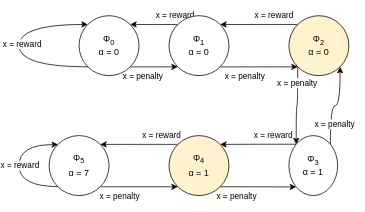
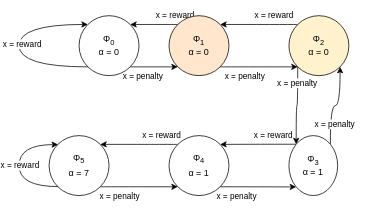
- <mxCell id="9" value="Φ&lt;sub&gt;1&lt;/sub&gt;&lt;div&gt;α = 0&lt;/div&gt;" style="ellipse;whiteSpace=wrap;html=1;aspect=fixed;" vertex="1" parent="1"><mxGeometry x="221" y="20" width="80" height="80" as="geometry" /></mxCell>
+ <mxCell id="9" value="Φ&lt;sub&gt;1&lt;/sub&gt;&lt;div&gt;α = 0&lt;/div&gt;" style="ellipse;whiteSpace=wrap;html=1;aspect=fixed;fillColor=#ffe6cc;" vertex="1" parent="1"><mxGeometry x="221" y="20" width="80" height="80" as="geometry" /></mxCell>
- <mxCell id="22" value="&lt;font&gt;Φ&lt;sub style=&quot;&quot;&gt;4&lt;/sub&gt;&lt;/font&gt;&lt;div&gt;&lt;sub&gt;&lt;font style=&quot;font-size: 12px;&quot;&gt;α = 1&lt;/font&gt;&lt;/sub&gt;&lt;/div&gt;" style="ellipse;whiteSpace=wrap;html=1;aspect=fixed;fillColor=#fff2cc;" vertex="1" parent="1"><mxGeometry x="221" y="180" width="80" height="80" as="geometry" /></mxCell>
+ <mxCell id="22" value="&lt;font&gt;Φ&lt;sub style=&quot;&quot;&gt;4&lt;/sub&gt;&lt;/font&gt;&lt;div&gt;&lt;sub&gt;&lt;font style=&quot;font-size: 12px;&quot;&gt;α = 1&lt;/font&gt;&lt;/sub&gt;&lt;/div&gt;" style="ellipse;whiteSpace=wrap;html=1;aspect=fixed;" vertex="1" parent="1"><mxGeometry x="221" y="180" width="80" height="80" as="geometry" /></mxCell>
